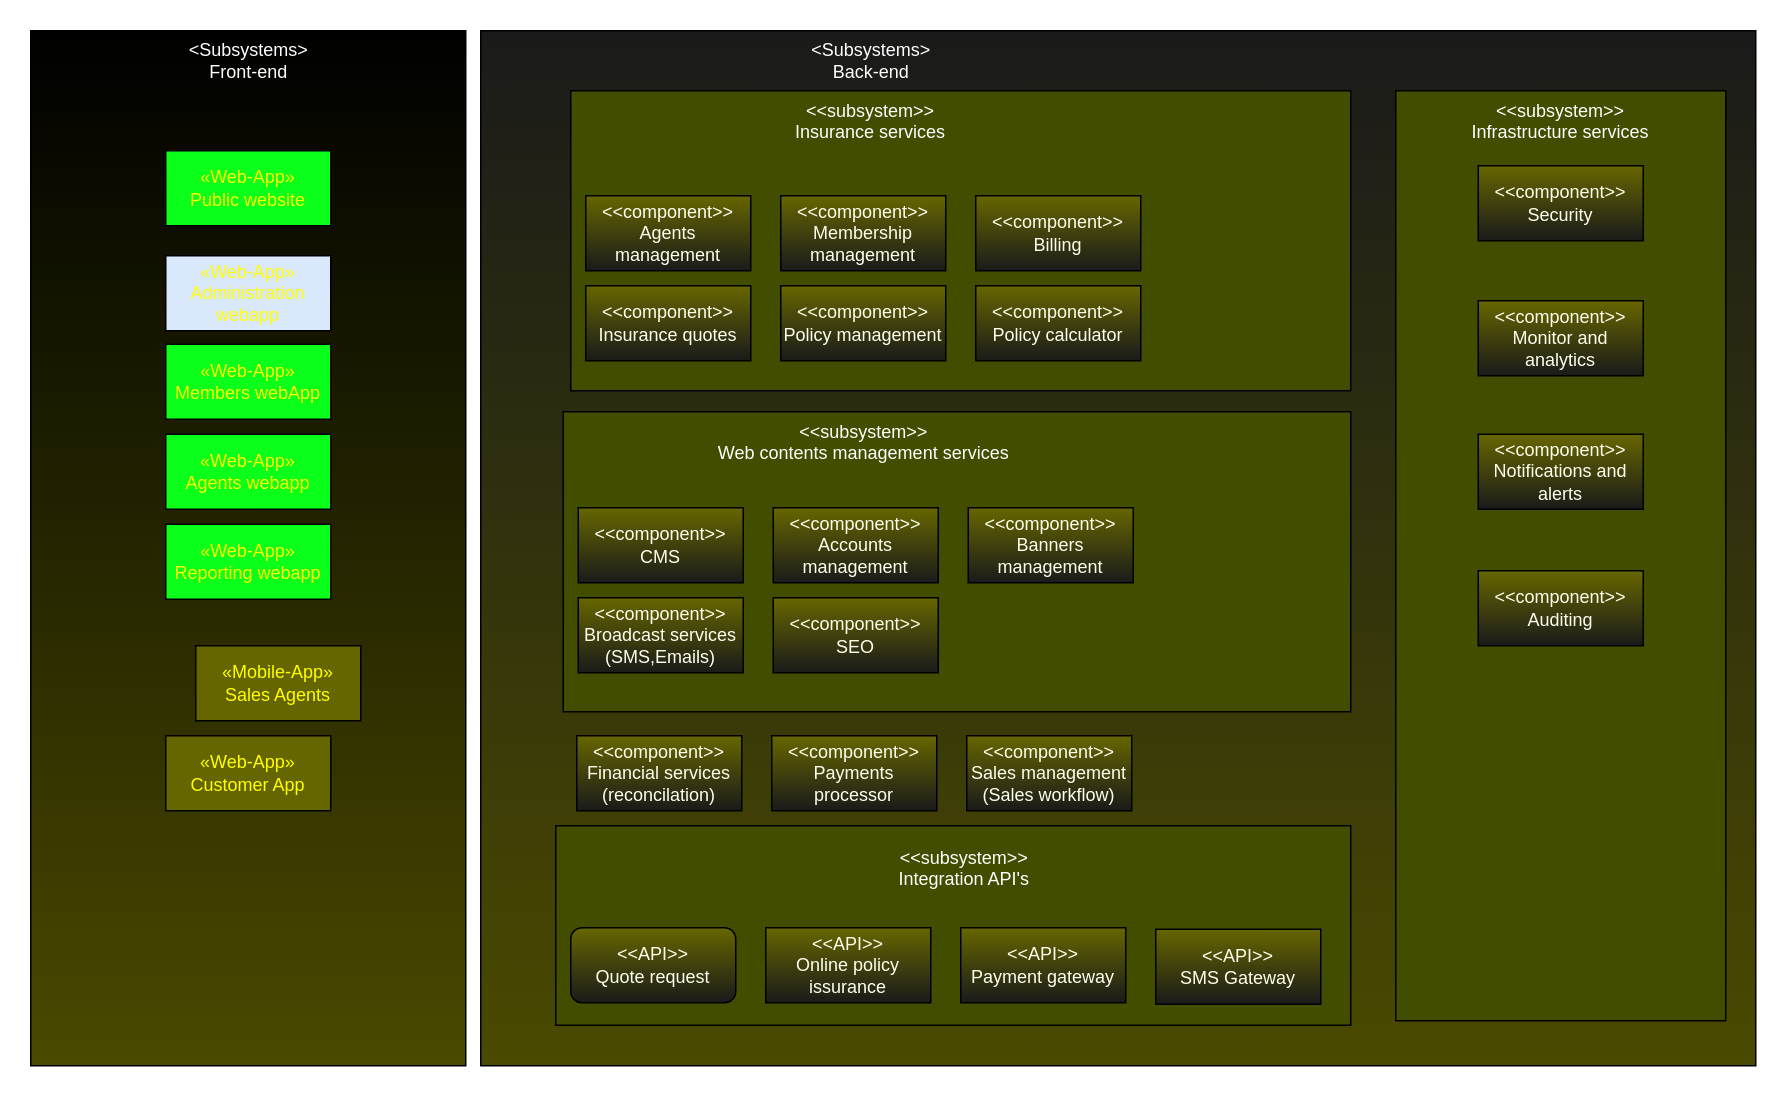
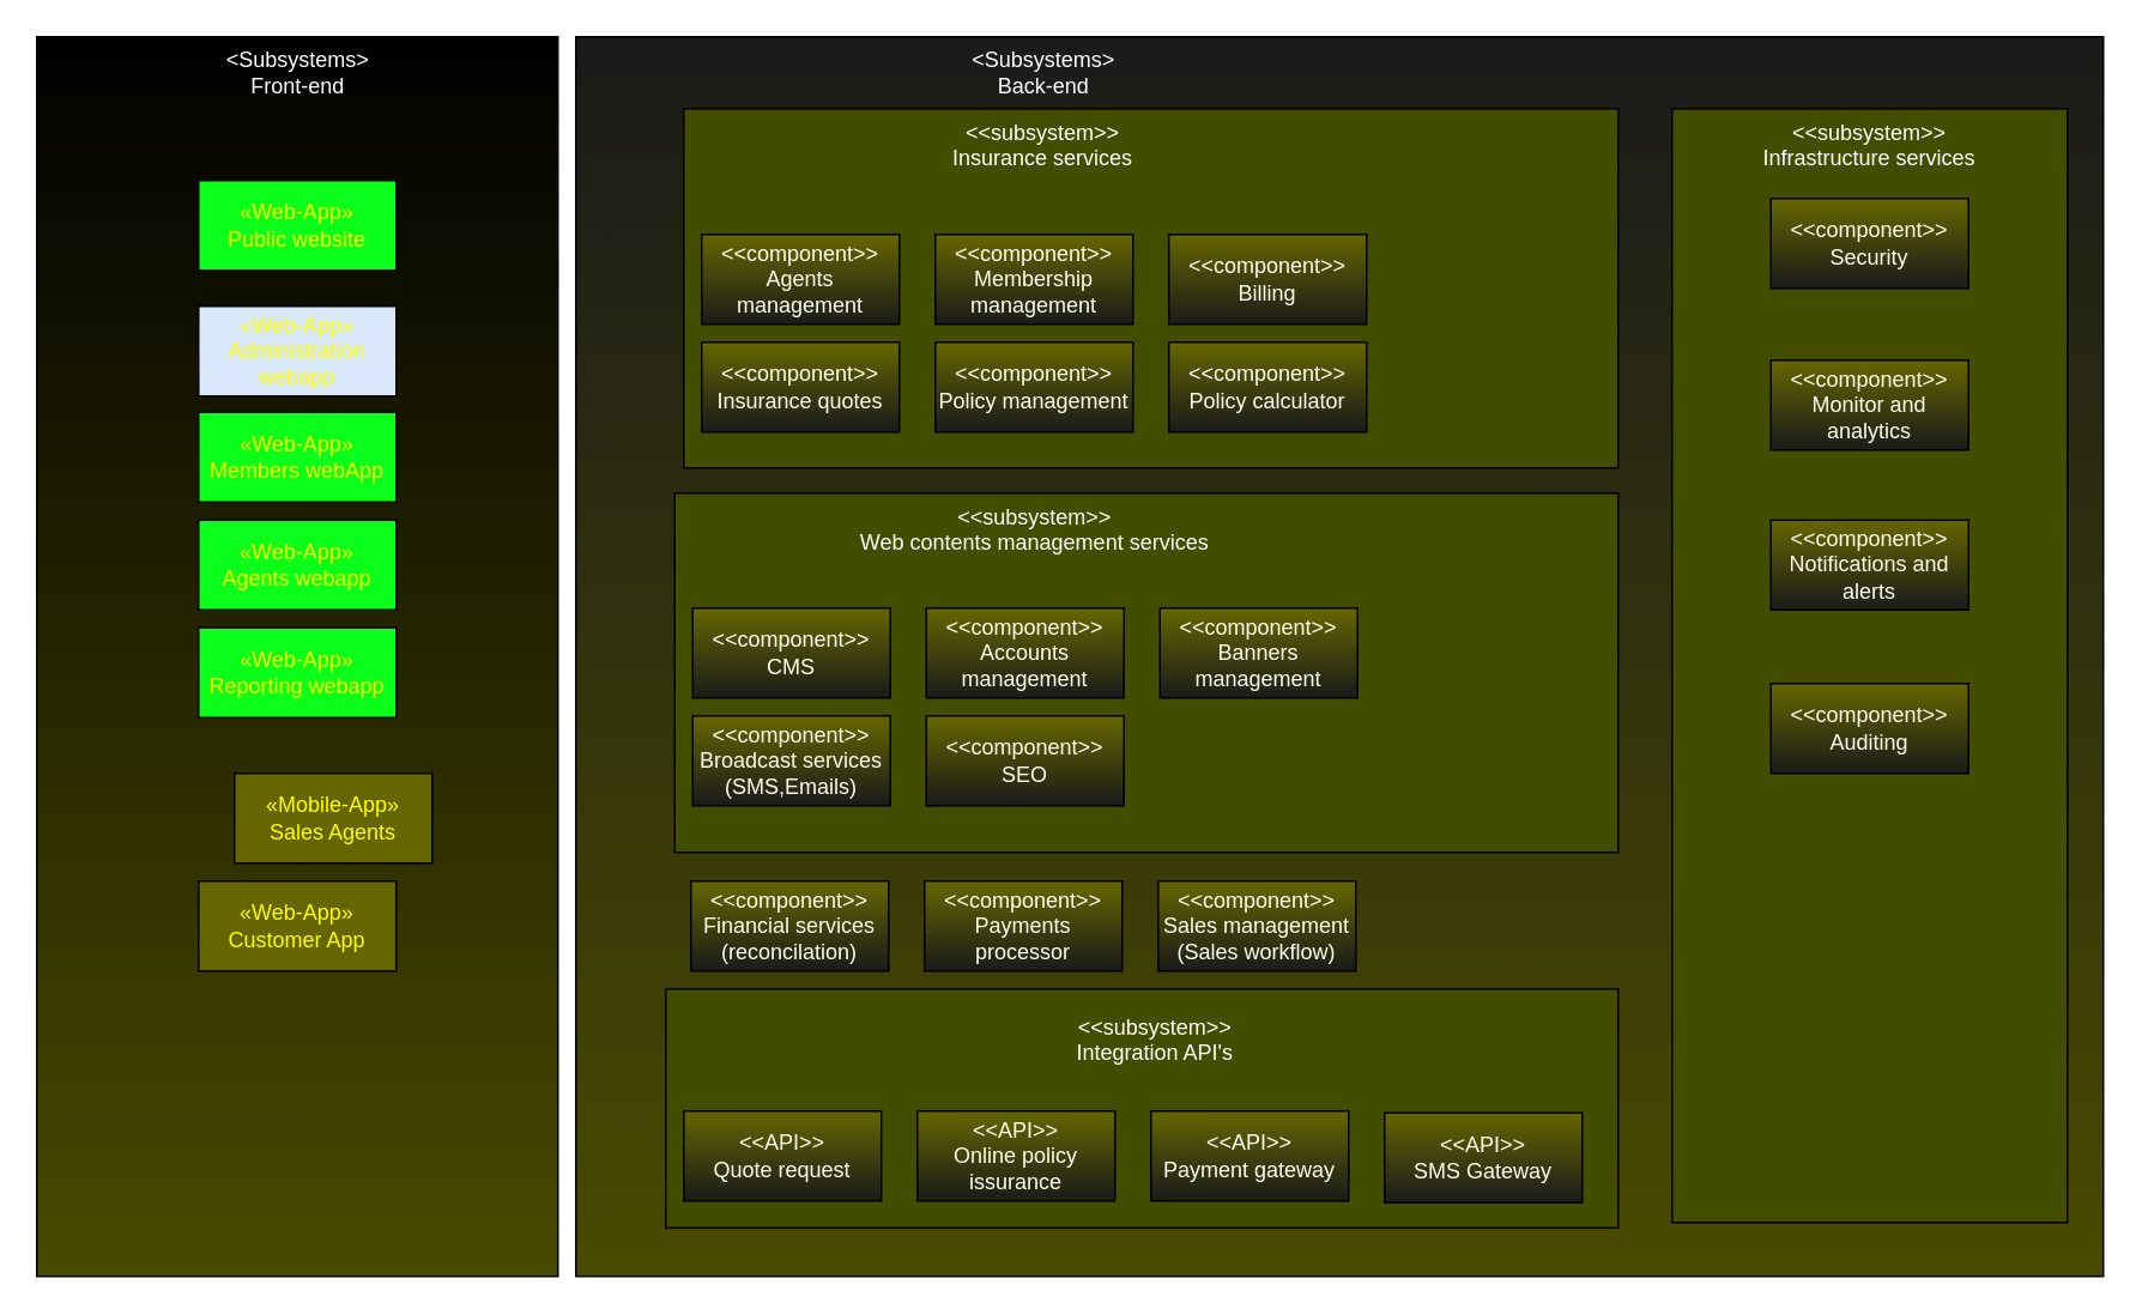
- <mxCell id="32" value="&lt;font color=&quot;#fffff0&quot;&gt;&amp;lt;&amp;lt;API&amp;gt;&amp;gt;&lt;br&gt;Quote request&lt;br&gt;&lt;/font&gt;" style="html=1;whiteSpace=wrap;fillColor=#666600;gradientColor=#1A1A1A;rounded=1;" vertex="1" parent="1"><mxGeometry x="380" y="618" width="110" height="50" as="geometry" /></mxCell>
+ <mxCell id="32" value="&lt;font color=&quot;#fffff0&quot;&gt;&amp;lt;&amp;lt;API&amp;gt;&amp;gt;&lt;br&gt;Quote request&lt;br&gt;&lt;/font&gt;" style="html=1;whiteSpace=wrap;fillColor=#666600;gradientColor=#1A1A1A;" vertex="1" parent="1"><mxGeometry x="380" y="618" width="110" height="50" as="geometry" /></mxCell>
